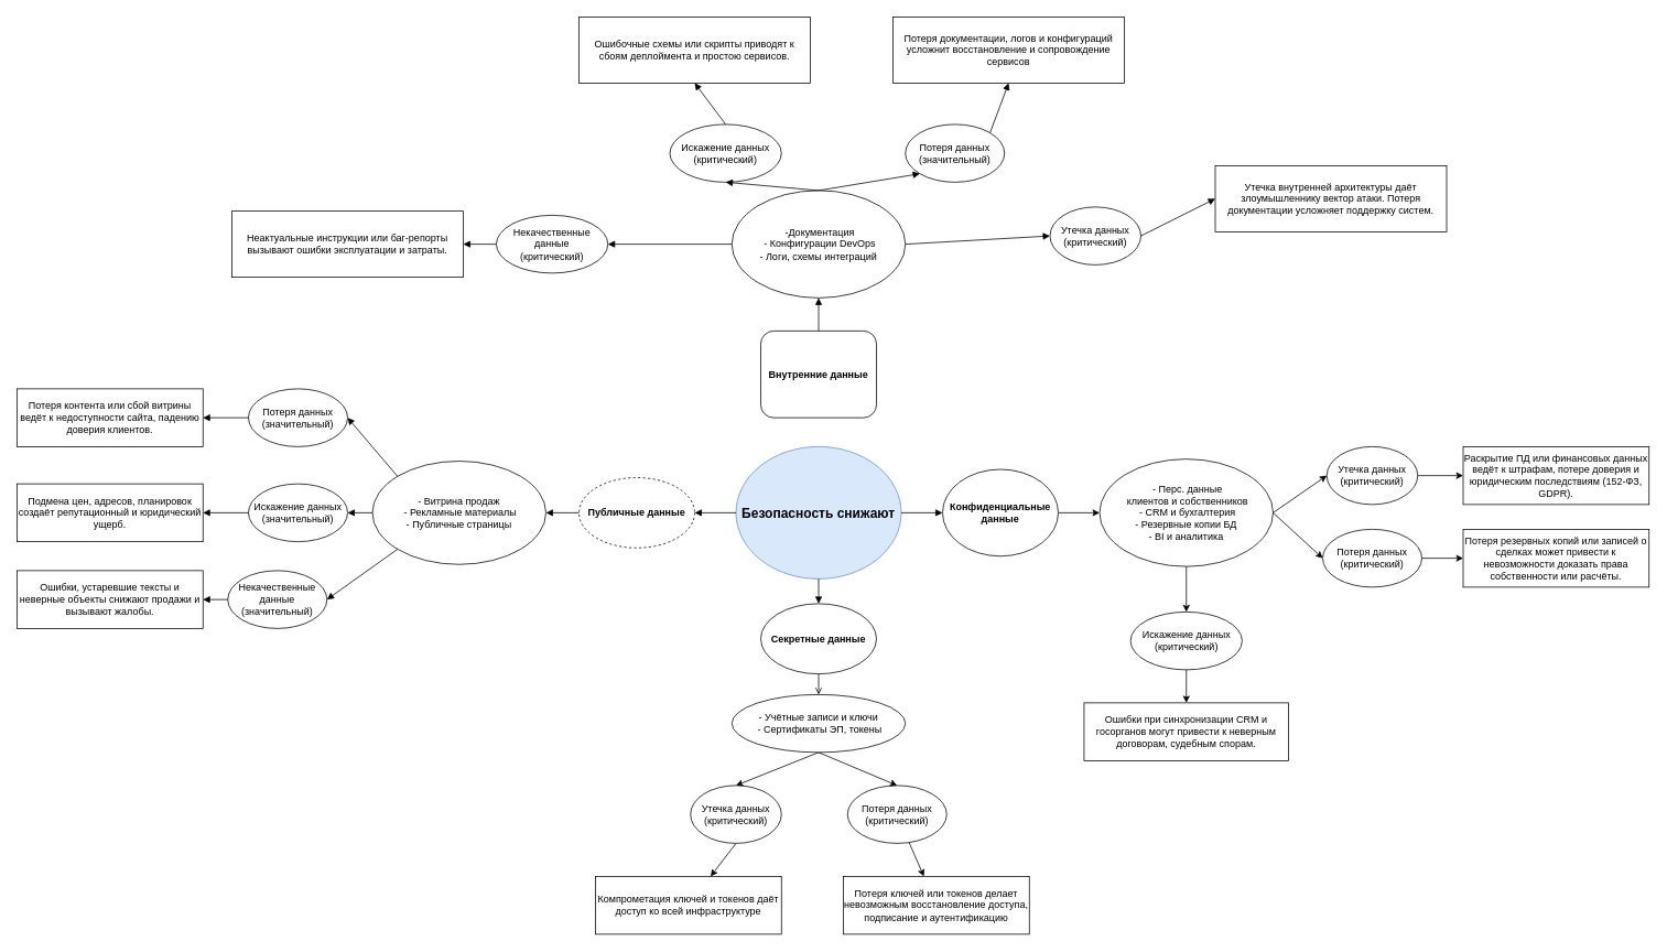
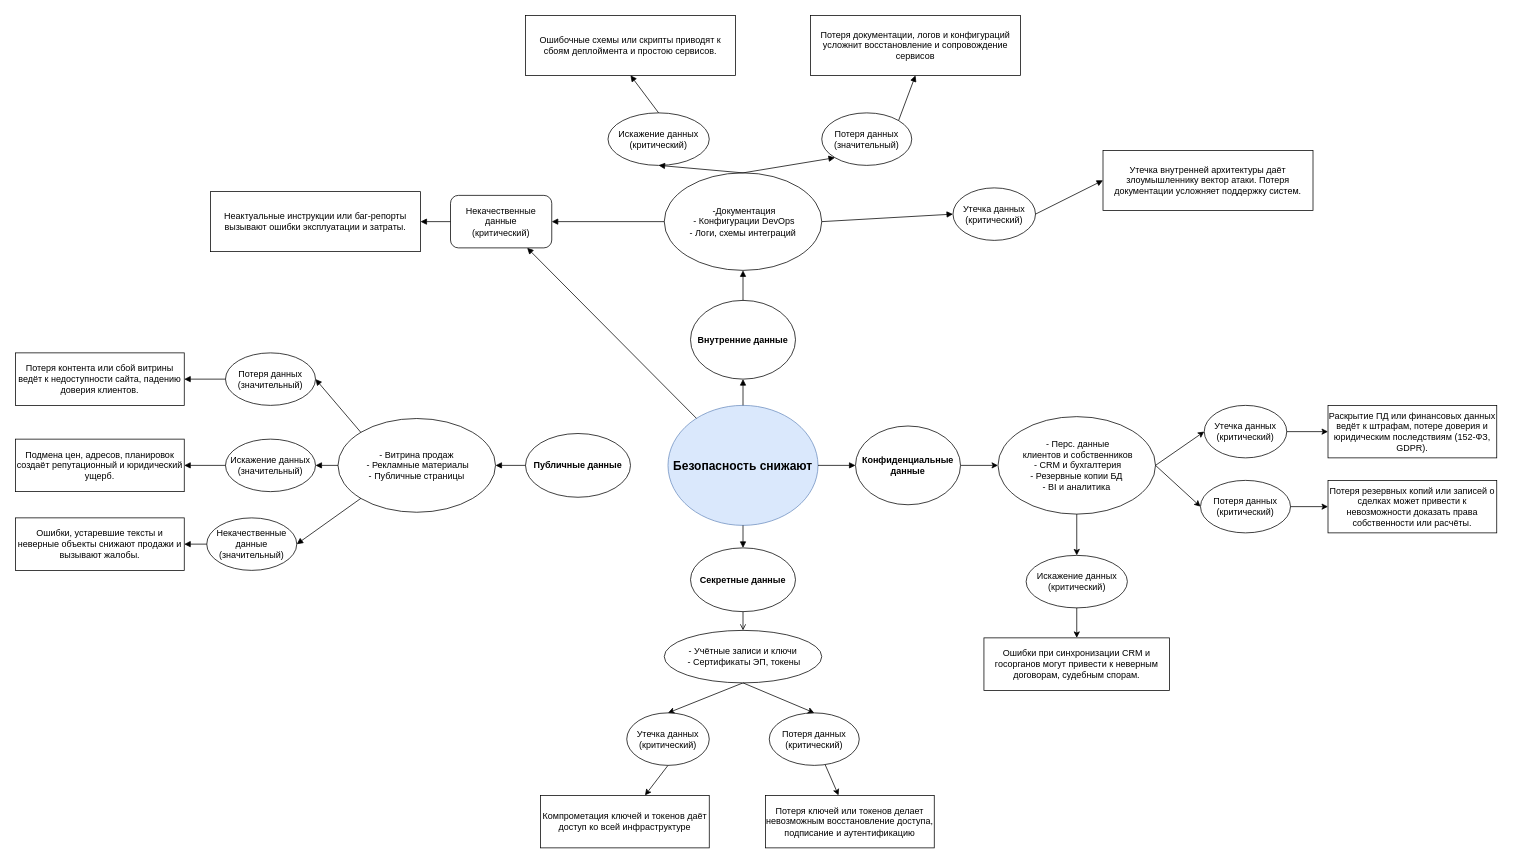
- <mxCell id="64" value="&lt;div&gt;Некачественные данные&lt;/div&gt;&lt;div&gt;&lt;span style=&quot;background-color: transparent;&quot;&gt;(&lt;/span&gt;&lt;span style=&quot;background-color: transparent;&quot;&gt;критический)&lt;/span&gt;&lt;/div&gt;" style="ellipse;whiteSpace=wrap;html=1;fontColor=#000000;fillColor=#FFFFFF;strokeColor=#000000;" vertex="1" parent="1"><mxGeometry x="600" y="260" width="135" height="70" as="geometry" /></mxCell>
+ <mxCell id="64" value="&lt;div&gt;Некачественные данные&lt;/div&gt;&lt;div&gt;&lt;span style=&quot;background-color: transparent;&quot;&gt;(&lt;/span&gt;&lt;span style=&quot;background-color: transparent;&quot;&gt;критический)&lt;/span&gt;&lt;/div&gt;" style="whiteSpace=wrap;html=1;fontColor=#000000;fillColor=#FFFFFF;strokeColor=#000000;rounded=1;" vertex="1" parent="1"><mxGeometry x="600" y="260" width="135" height="70" as="geometry" /></mxCell>
- <mxCell id="49" value="&lt;span style=&quot;font-weight: 700;&quot;&gt;Внутренние данные&lt;/span&gt;" style="whiteSpace=wrap;html=1;fontColor=#000000;fillColor=#FFFFFF;rounded=1;" vertex="1" parent="1"><mxGeometry x="920" y="400" width="140" height="105" as="geometry" /></mxCell>
+ <mxCell id="49" value="&lt;span style=&quot;font-weight: 700;&quot;&gt;Внутренние данные&lt;/span&gt;" style="ellipse;whiteSpace=wrap;html=1;fontColor=#000000;fillColor=#FFFFFF;" vertex="1" parent="1"><mxGeometry x="920" y="400" width="140" height="105" as="geometry" /></mxCell>
+ <mxCell id="50" style="endArrow=block;strokeColor=#000000;entryX=0.5;entryY=1;entryDx=0;entryDy=0;exitX=0.5;exitY=0;exitDx=0;exitDy=0;" edge="1" parent="1" source="2" target="49"><mxGeometry relative="1" as="geometry"><mxPoint x="1140" y="420" as="sourcePoint" /><mxPoint x="1190" y="420" as="targetPoint" /></mxGeometry></mxCell>
- <mxCell id="34" value="&lt;span style=&quot;font-weight: 700;&quot;&gt;Публичные данные&lt;/span&gt;" style="ellipse;whiteSpace=wrap;html=1;fontColor=#000000;fillColor=#FFFFFF;dashed=1;" vertex="1" parent="1"><mxGeometry x="700" y="577.5" width="140" height="85" as="geometry" /></mxCell>
+ <mxCell id="34" value="&lt;span style=&quot;font-weight: 700;&quot;&gt;Публичные данные&lt;/span&gt;" style="ellipse;whiteSpace=wrap;html=1;fontColor=#000000;fillColor=#FFFFFF;" vertex="1" parent="1"><mxGeometry x="700" y="577.5" width="140" height="85" as="geometry" /></mxCell>
- <mxCell id="3" style="endArrow=block;strokeColor=#000000;entryX=1;entryY=0.5;entryDx=0;entryDy=0;" edge="1" parent="1" source="2" target="34"><mxGeometry relative="1" as="geometry"><mxPoint x="840" y="632" as="targetPoint" /></mxGeometry></mxCell>
+ <mxCell id="3" style="endArrow=block;strokeColor=#000000;" edge="1" parent="1" source="2" target="64"><mxGeometry relative="1" as="geometry"><mxPoint x="840" y="632" as="targetPoint" /></mxGeometry></mxCell>
